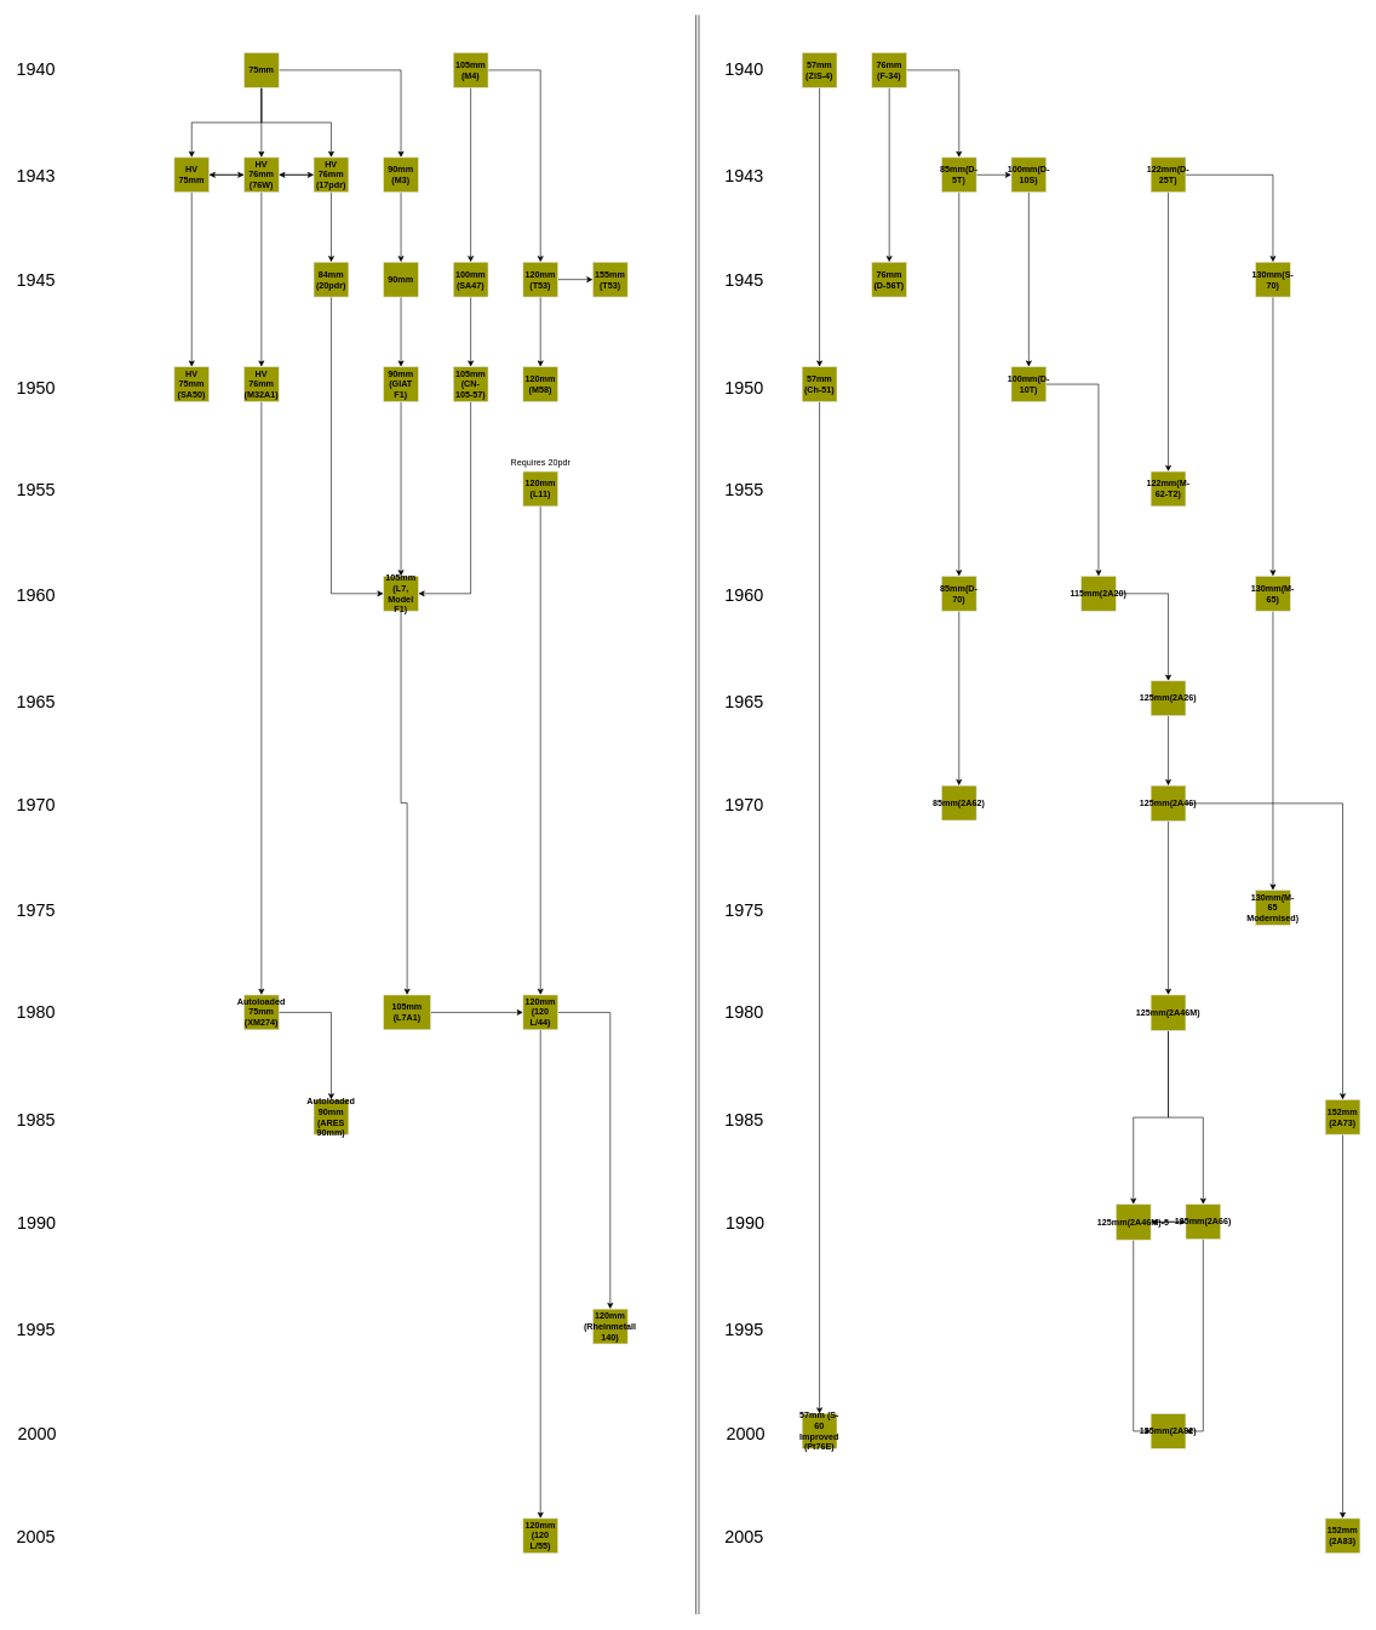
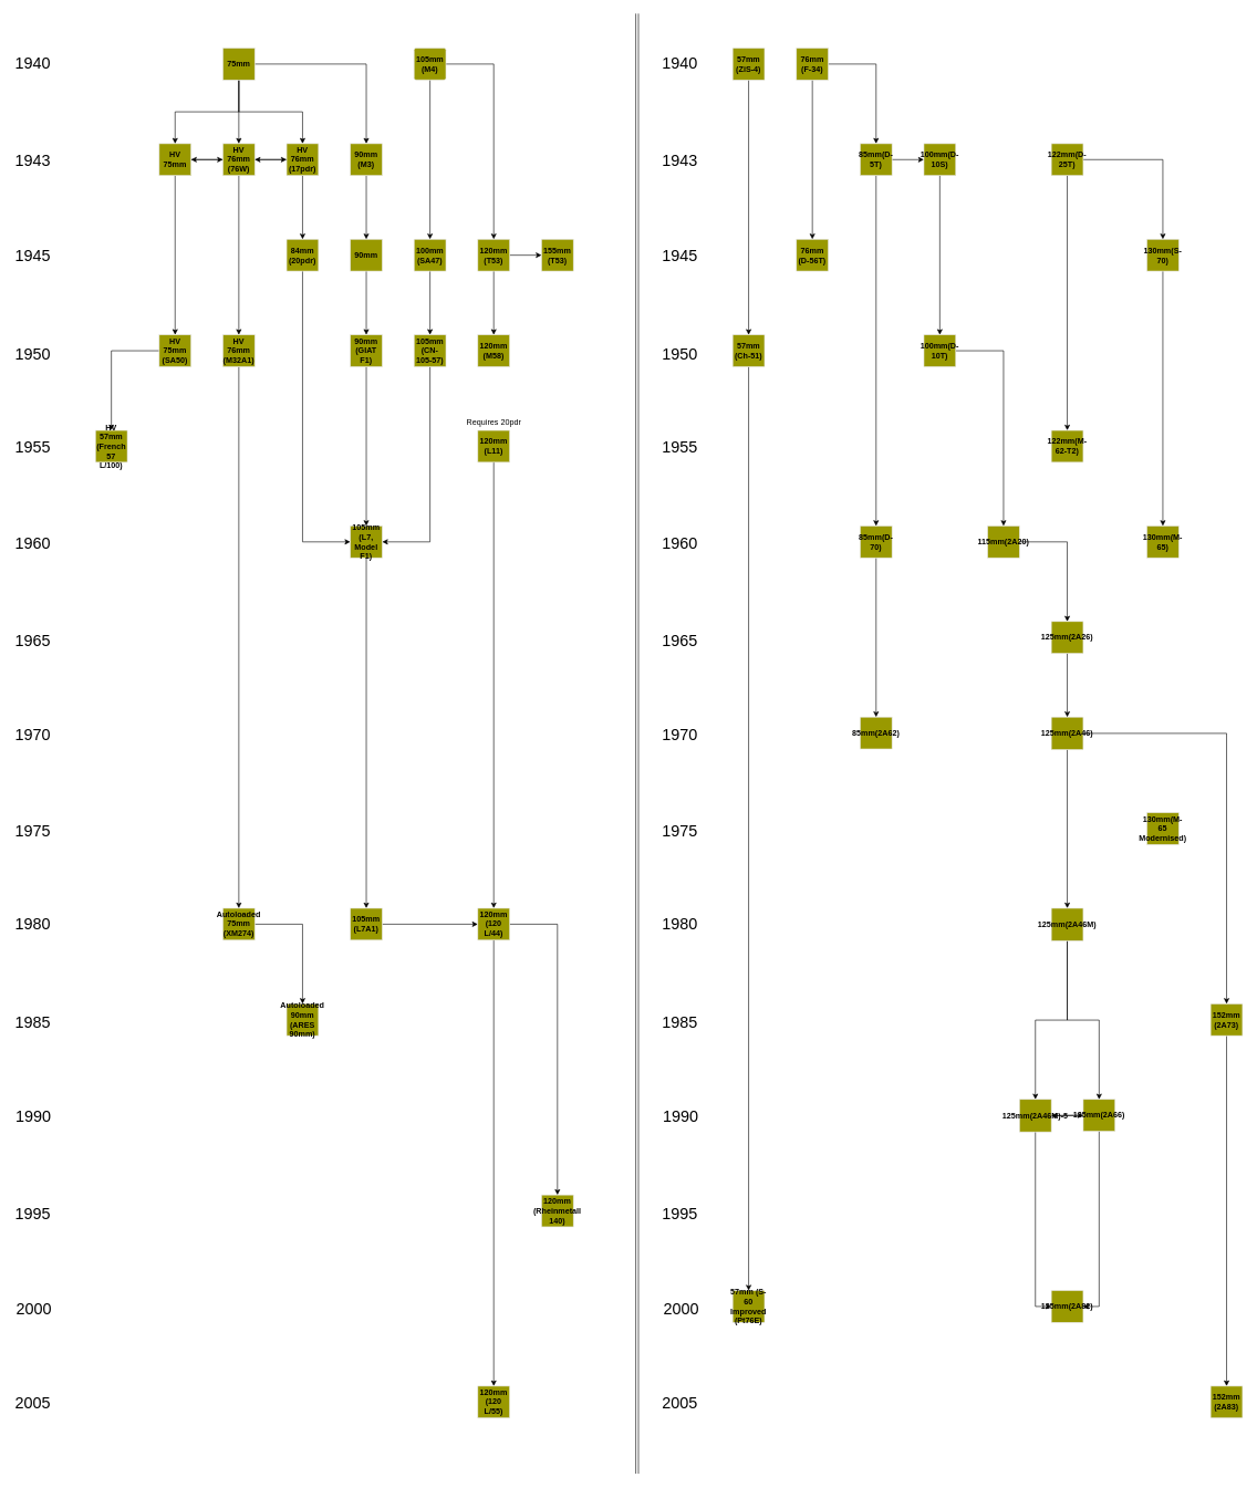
- <mxCell id="49" value="105mm (M4)" style="rounded=0;whiteSpace=wrap;html=1;strokeColor=#E6E6E6;fillColor=#999900;arcSize=6;fontStyle=1" parent="1" vertex="1"><mxGeometry x="623" y="72" width="48" height="48" as="geometry" /></mxCell>
+ <mxCell id="49" value="105mm (M4)" style="whiteSpace=wrap;html=1;strokeColor=#E6E6E6;fillColor=#999900;arcSize=6;fontStyle=1;rounded=1;" parent="1" vertex="1"><mxGeometry x="623" y="72" width="48" height="48" as="geometry" /></mxCell>
+ <mxCell id="24" style="edgeStyle=orthogonalEdgeStyle;rounded=0;orthogonalLoop=1;jettySize=auto;html=1;" parent="1" source="25" target="26" edge="1"><mxGeometry relative="1" as="geometry" /></mxCell>
+ <mxCell id="26" value="HV 57mm&lt;br&gt;(French 57 L/100)" style="rounded=0;whiteSpace=wrap;html=1;strokeColor=#E6E6E6;fillColor=#999900;arcSize=6;fontStyle=1" parent="1" vertex="1"><mxGeometry x="143" y="648" width="48" height="48" as="geometry" /></mxCell>
- <mxCell id="115" value="" style="edgeStyle=orthogonalEdgeStyle;rounded=0;orthogonalLoop=1;jettySize=auto;html=1;" parent="1" source="116" target="117" edge="1"><mxGeometry relative="1" as="geometry" /></mxCell>
- <mxCell id="57" value="105mm&lt;br&gt;(L7A1)" style="rounded=0;whiteSpace=wrap;html=1;strokeColor=#E6E6E6;fillColor=#999900;arcSize=6;fontStyle=1" parent="1" vertex="1"><mxGeometry x="527" y="1368" width="65" height="48" as="geometry" /></mxCell>
+ <mxCell id="57" value="105mm&lt;br&gt;(L7A1)" style="rounded=0;whiteSpace=wrap;html=1;strokeColor=#E6E6E6;fillColor=#999900;arcSize=6;fontStyle=1" parent="1" vertex="1"><mxGeometry x="527" y="1368" width="48" height="48" as="geometry" /></mxCell>
